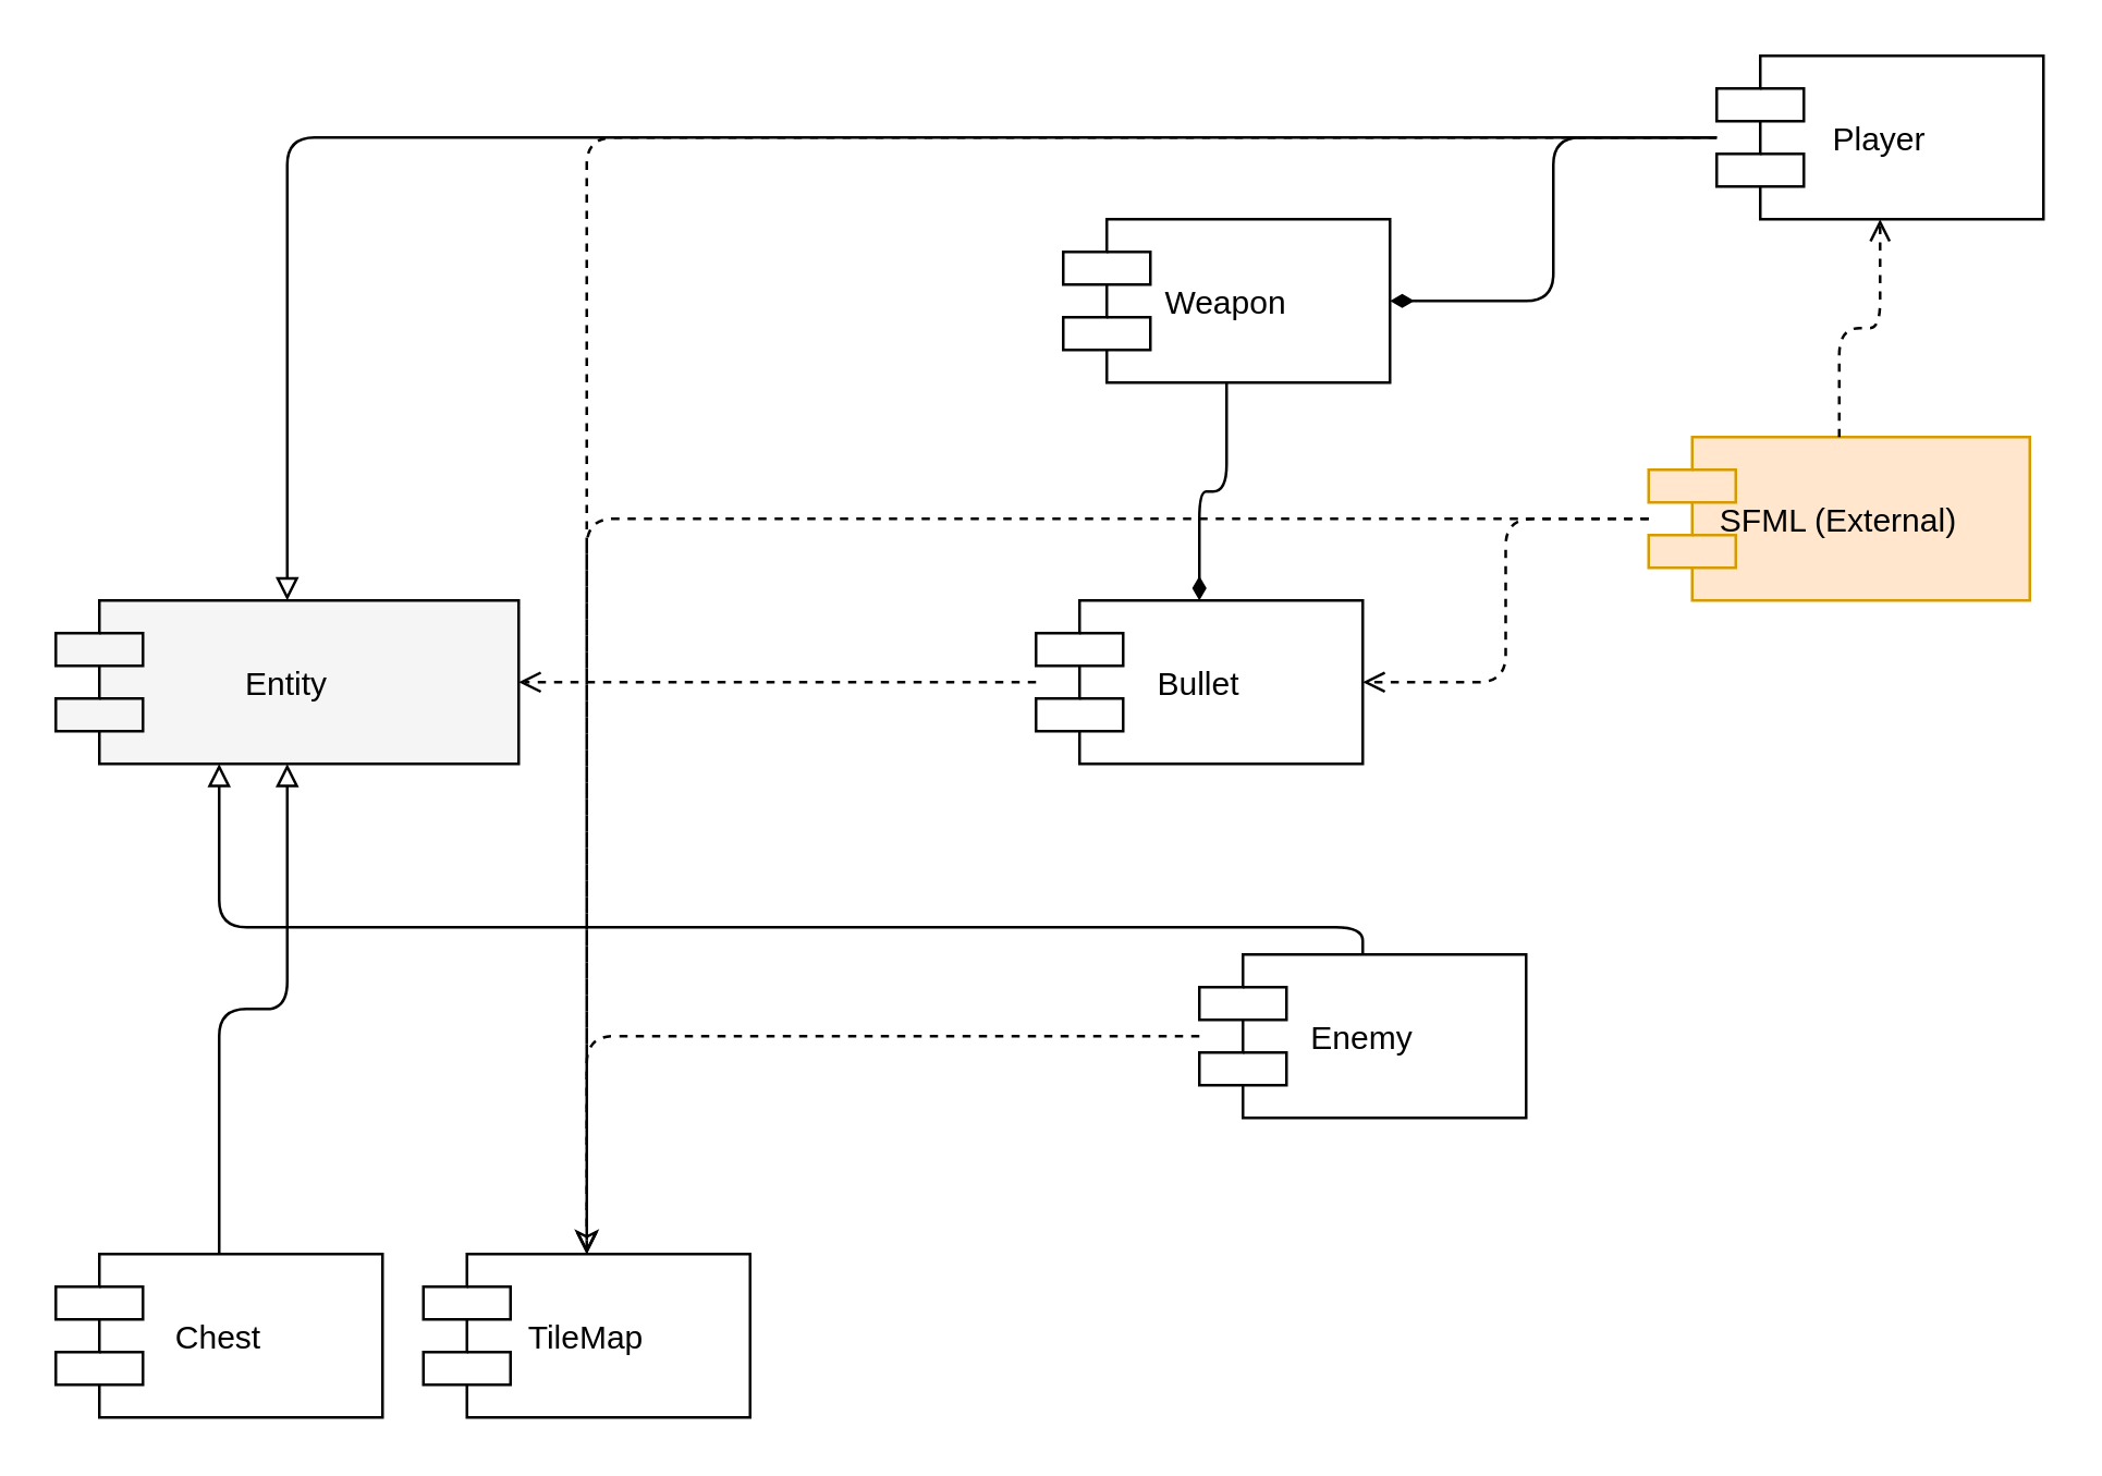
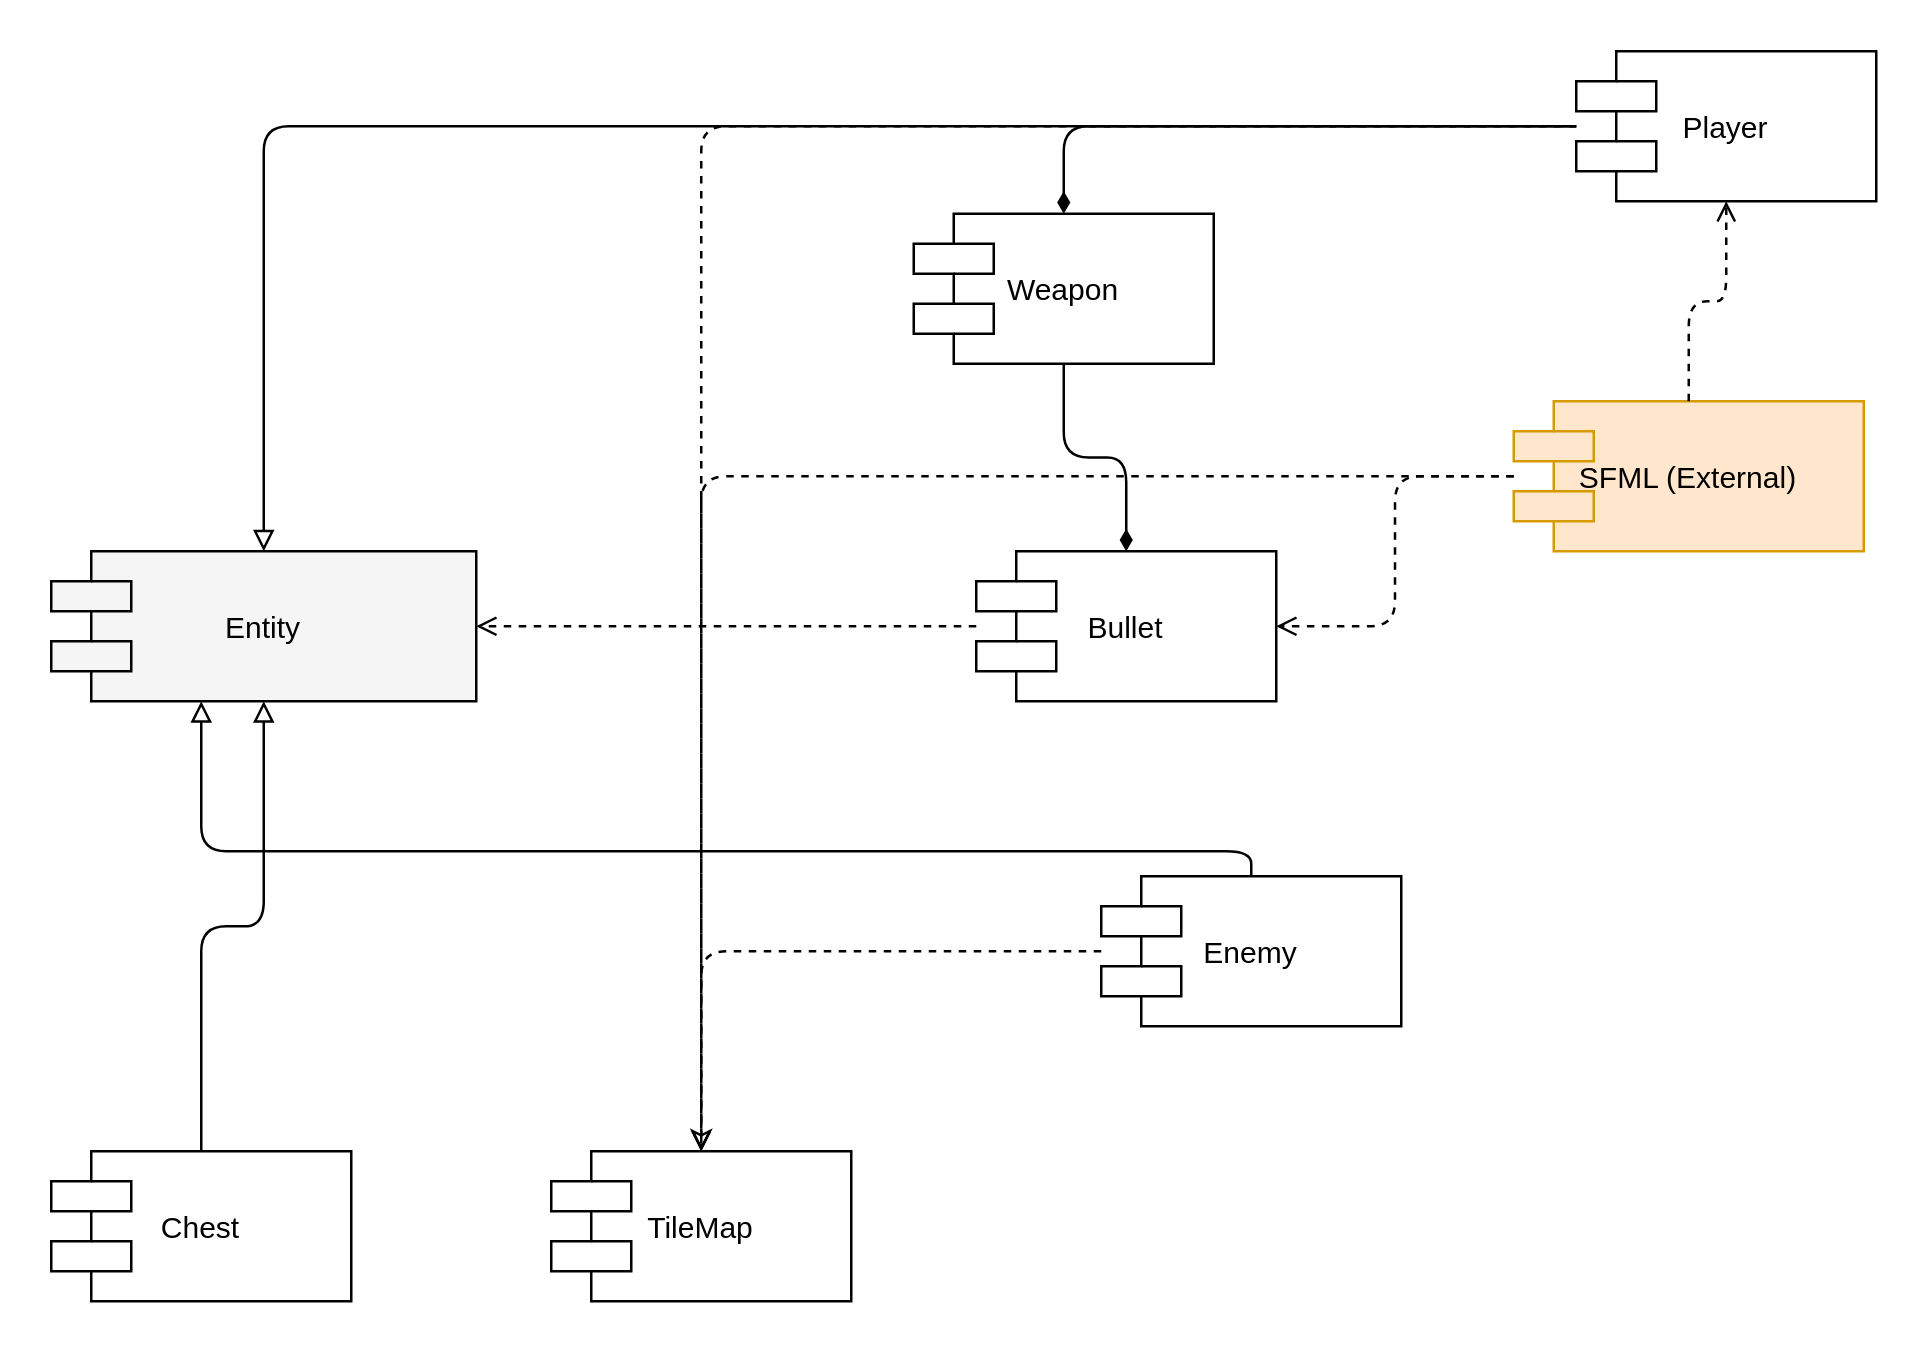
- <mxCell id="4" value="Weapon" style="shape=component;" parent="1" vertex="1"><mxGeometry x="390" y="80" width="120" height="60" as="geometry" /></mxCell>
+ <mxCell id="4" value="Weapon" style="shape=component;" parent="1" vertex="1"><mxGeometry x="365" y="85" width="120" height="60" as="geometry" /></mxCell>
- <mxCell id="5" value="Bullet" style="shape=component;" parent="1" vertex="1"><mxGeometry x="380" y="220" width="120" height="60" as="geometry" /></mxCell>
+ <mxCell id="5" value="Bullet" style="shape=component;" parent="1" vertex="1"><mxGeometry x="390" y="220" width="120" height="60" as="geometry" /></mxCell>
- <mxCell id="8" value="TileMap" style="shape=component;" parent="1" vertex="1"><mxGeometry x="155" y="460" width="120" height="60" as="geometry" /></mxCell>
+ <mxCell id="8" value="TileMap" style="shape=component;" parent="1" vertex="1"><mxGeometry x="220" y="460" width="120" height="60" as="geometry" /></mxCell>
